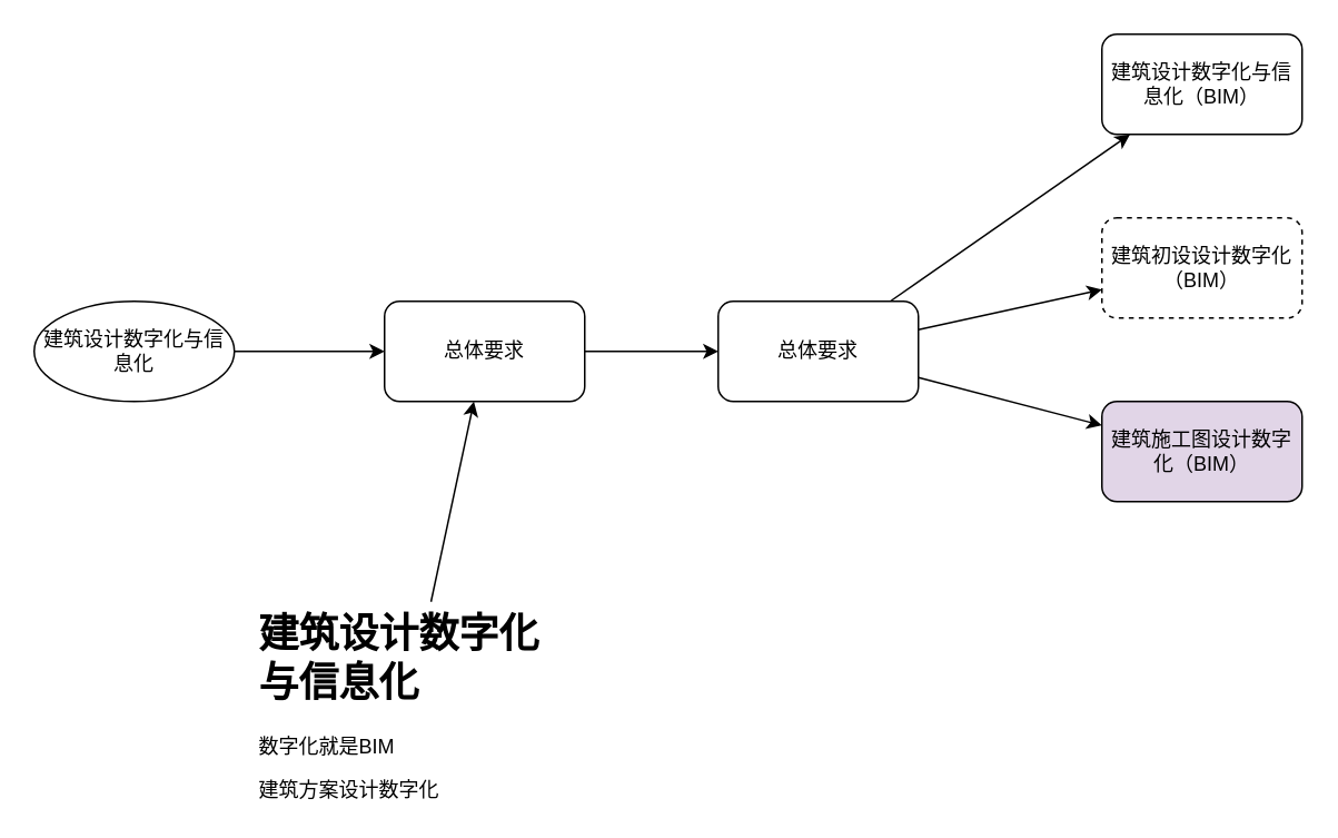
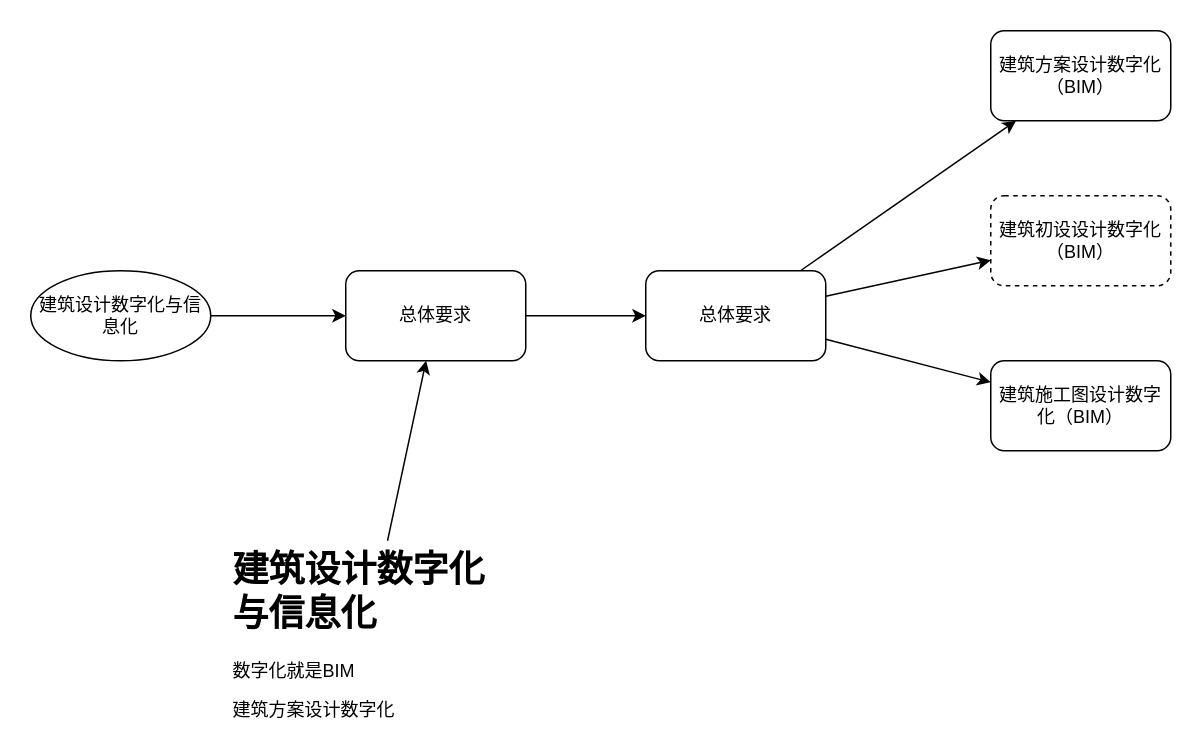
- <mxCell id="12" value="建筑设计数字化与信息化（BIM）" style="rounded=1;whiteSpace=wrap;html=1;" vertex="1" parent="1"><mxGeometry x="660" y="20" width="120" height="60" as="geometry" /></mxCell>
+ <mxCell id="12" value="建筑方案设计数字化（BIM）" style="rounded=1;whiteSpace=wrap;html=1;" vertex="1" parent="1"><mxGeometry x="660" y="20" width="120" height="60" as="geometry" /></mxCell>
- <mxCell id="14" value="建筑施工图设计数字化（BIM）" style="rounded=1;whiteSpace=wrap;html=1;fillColor=#e1d5e7;" vertex="1" parent="1"><mxGeometry x="660" y="240" width="120" height="60" as="geometry" /></mxCell>
+ <mxCell id="14" value="建筑施工图设计数字化（BIM）" style="rounded=1;whiteSpace=wrap;html=1;" vertex="1" parent="1"><mxGeometry x="660" y="240" width="120" height="60" as="geometry" /></mxCell>
